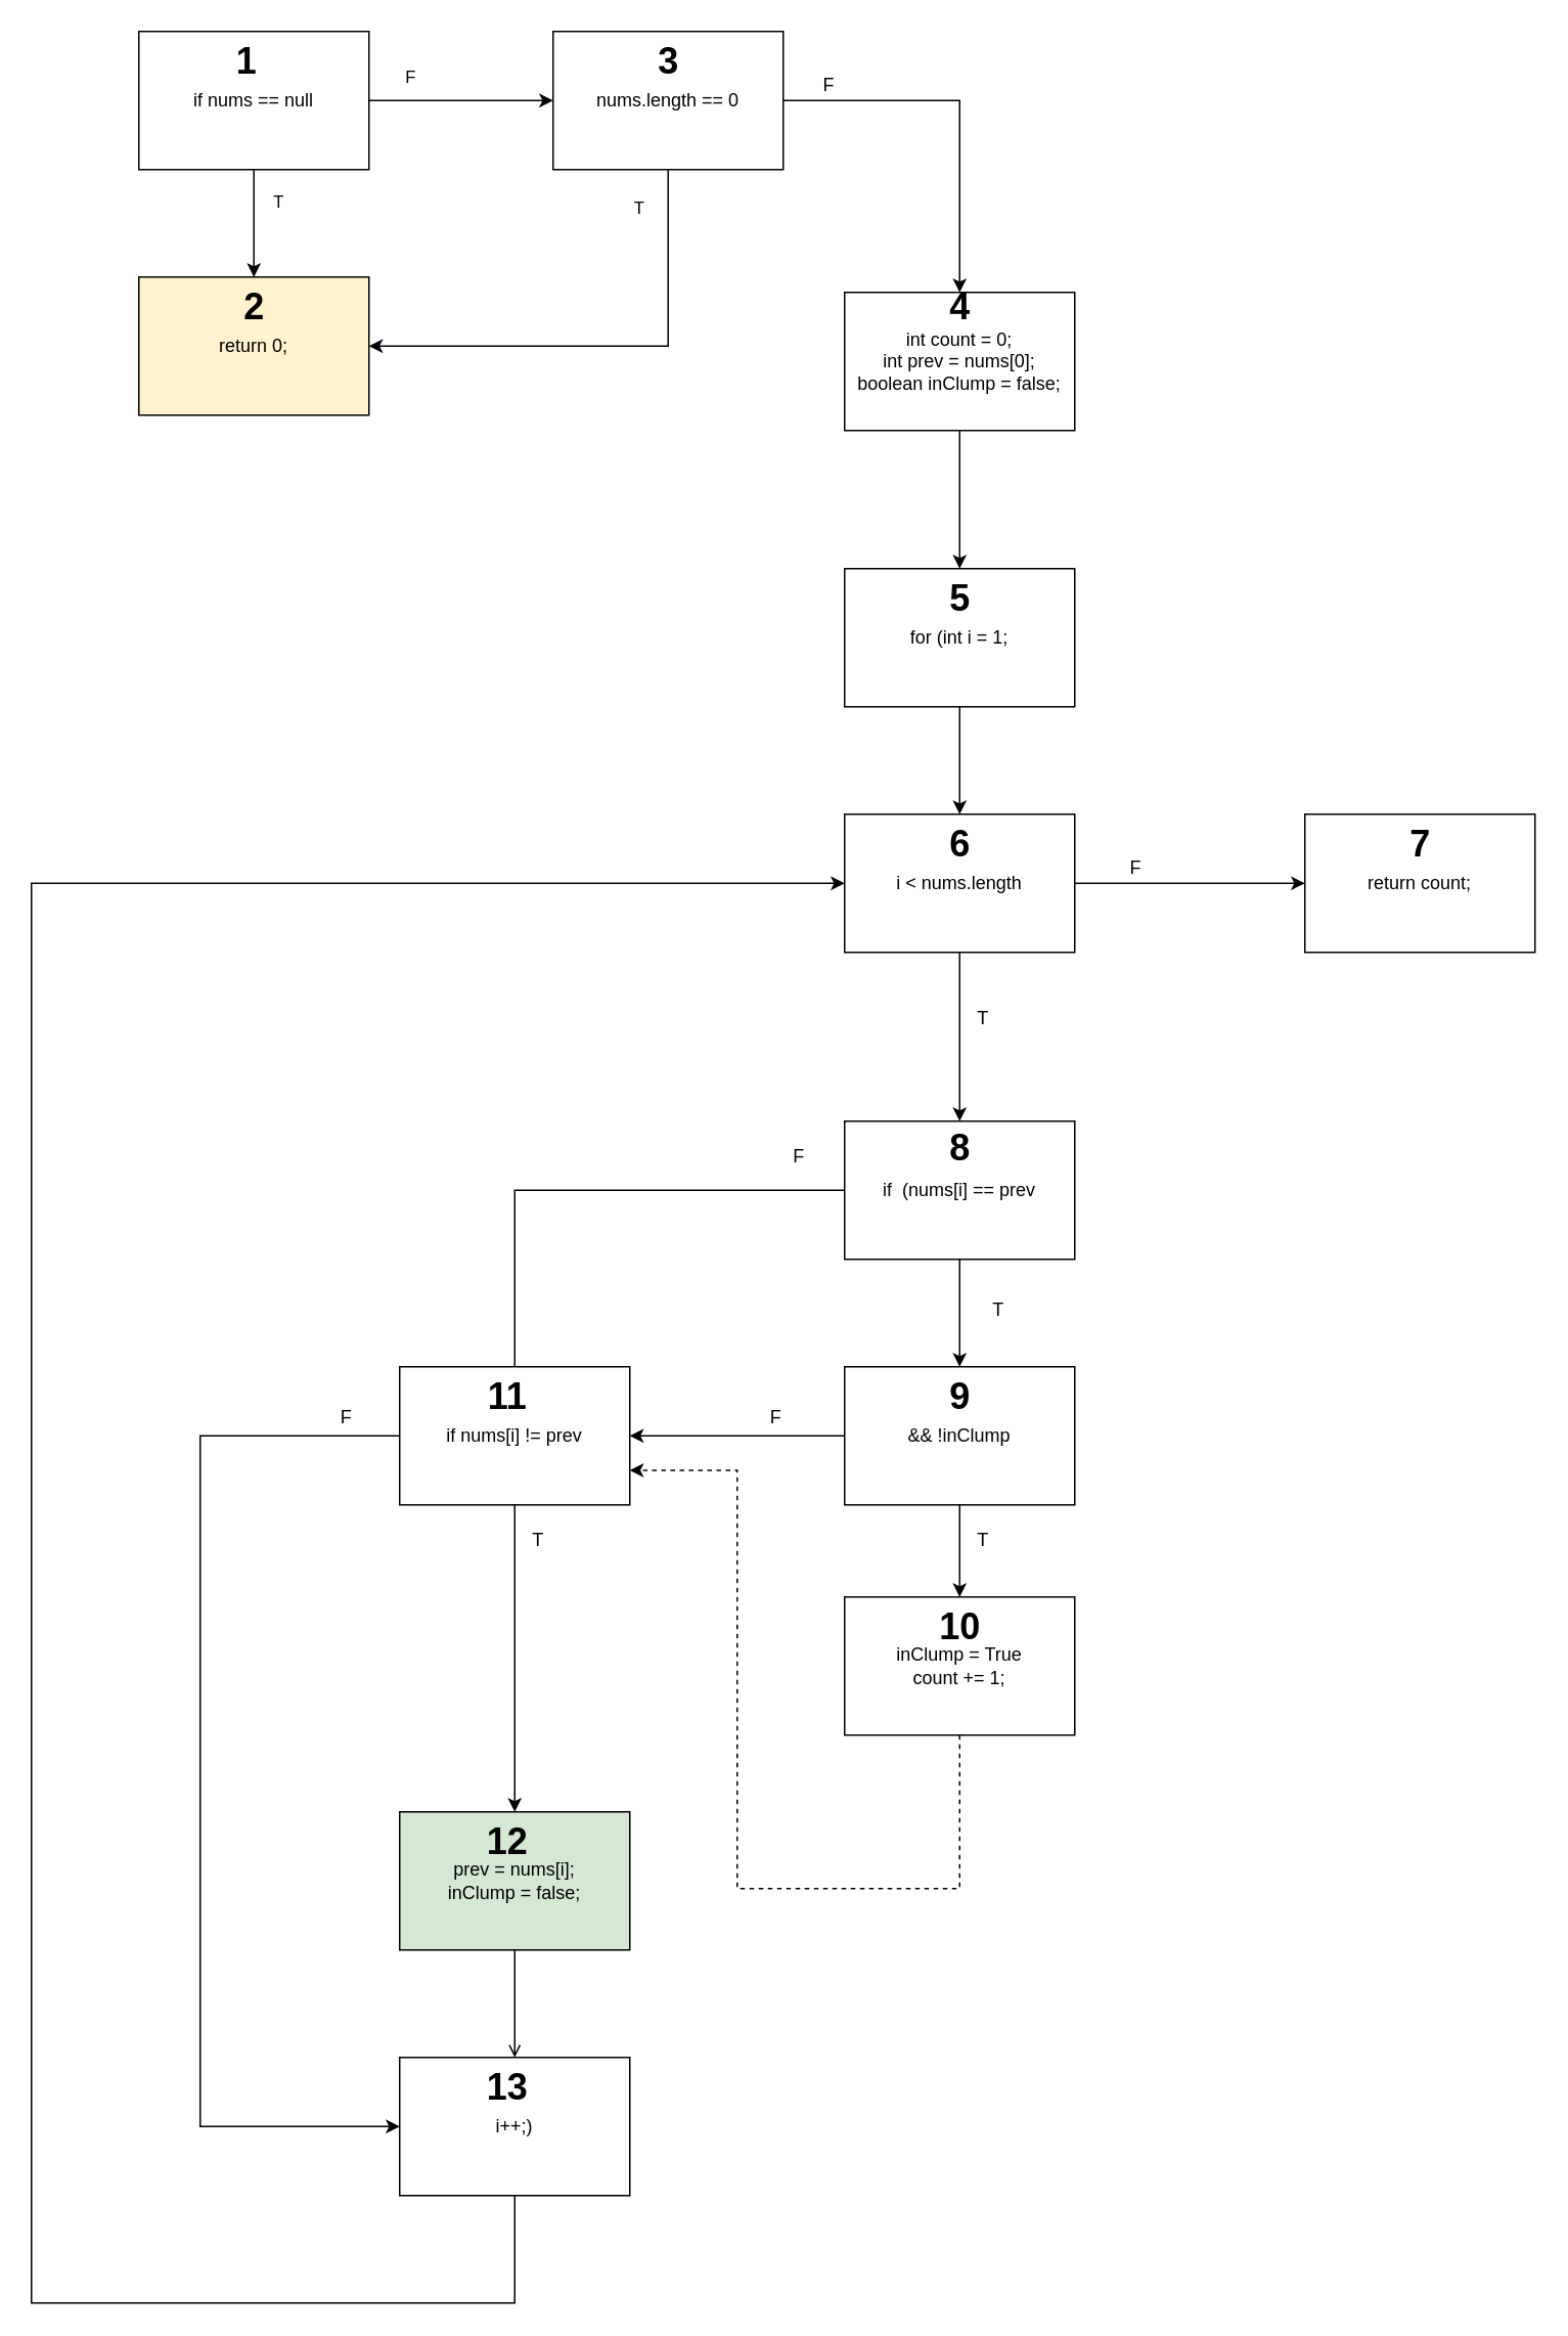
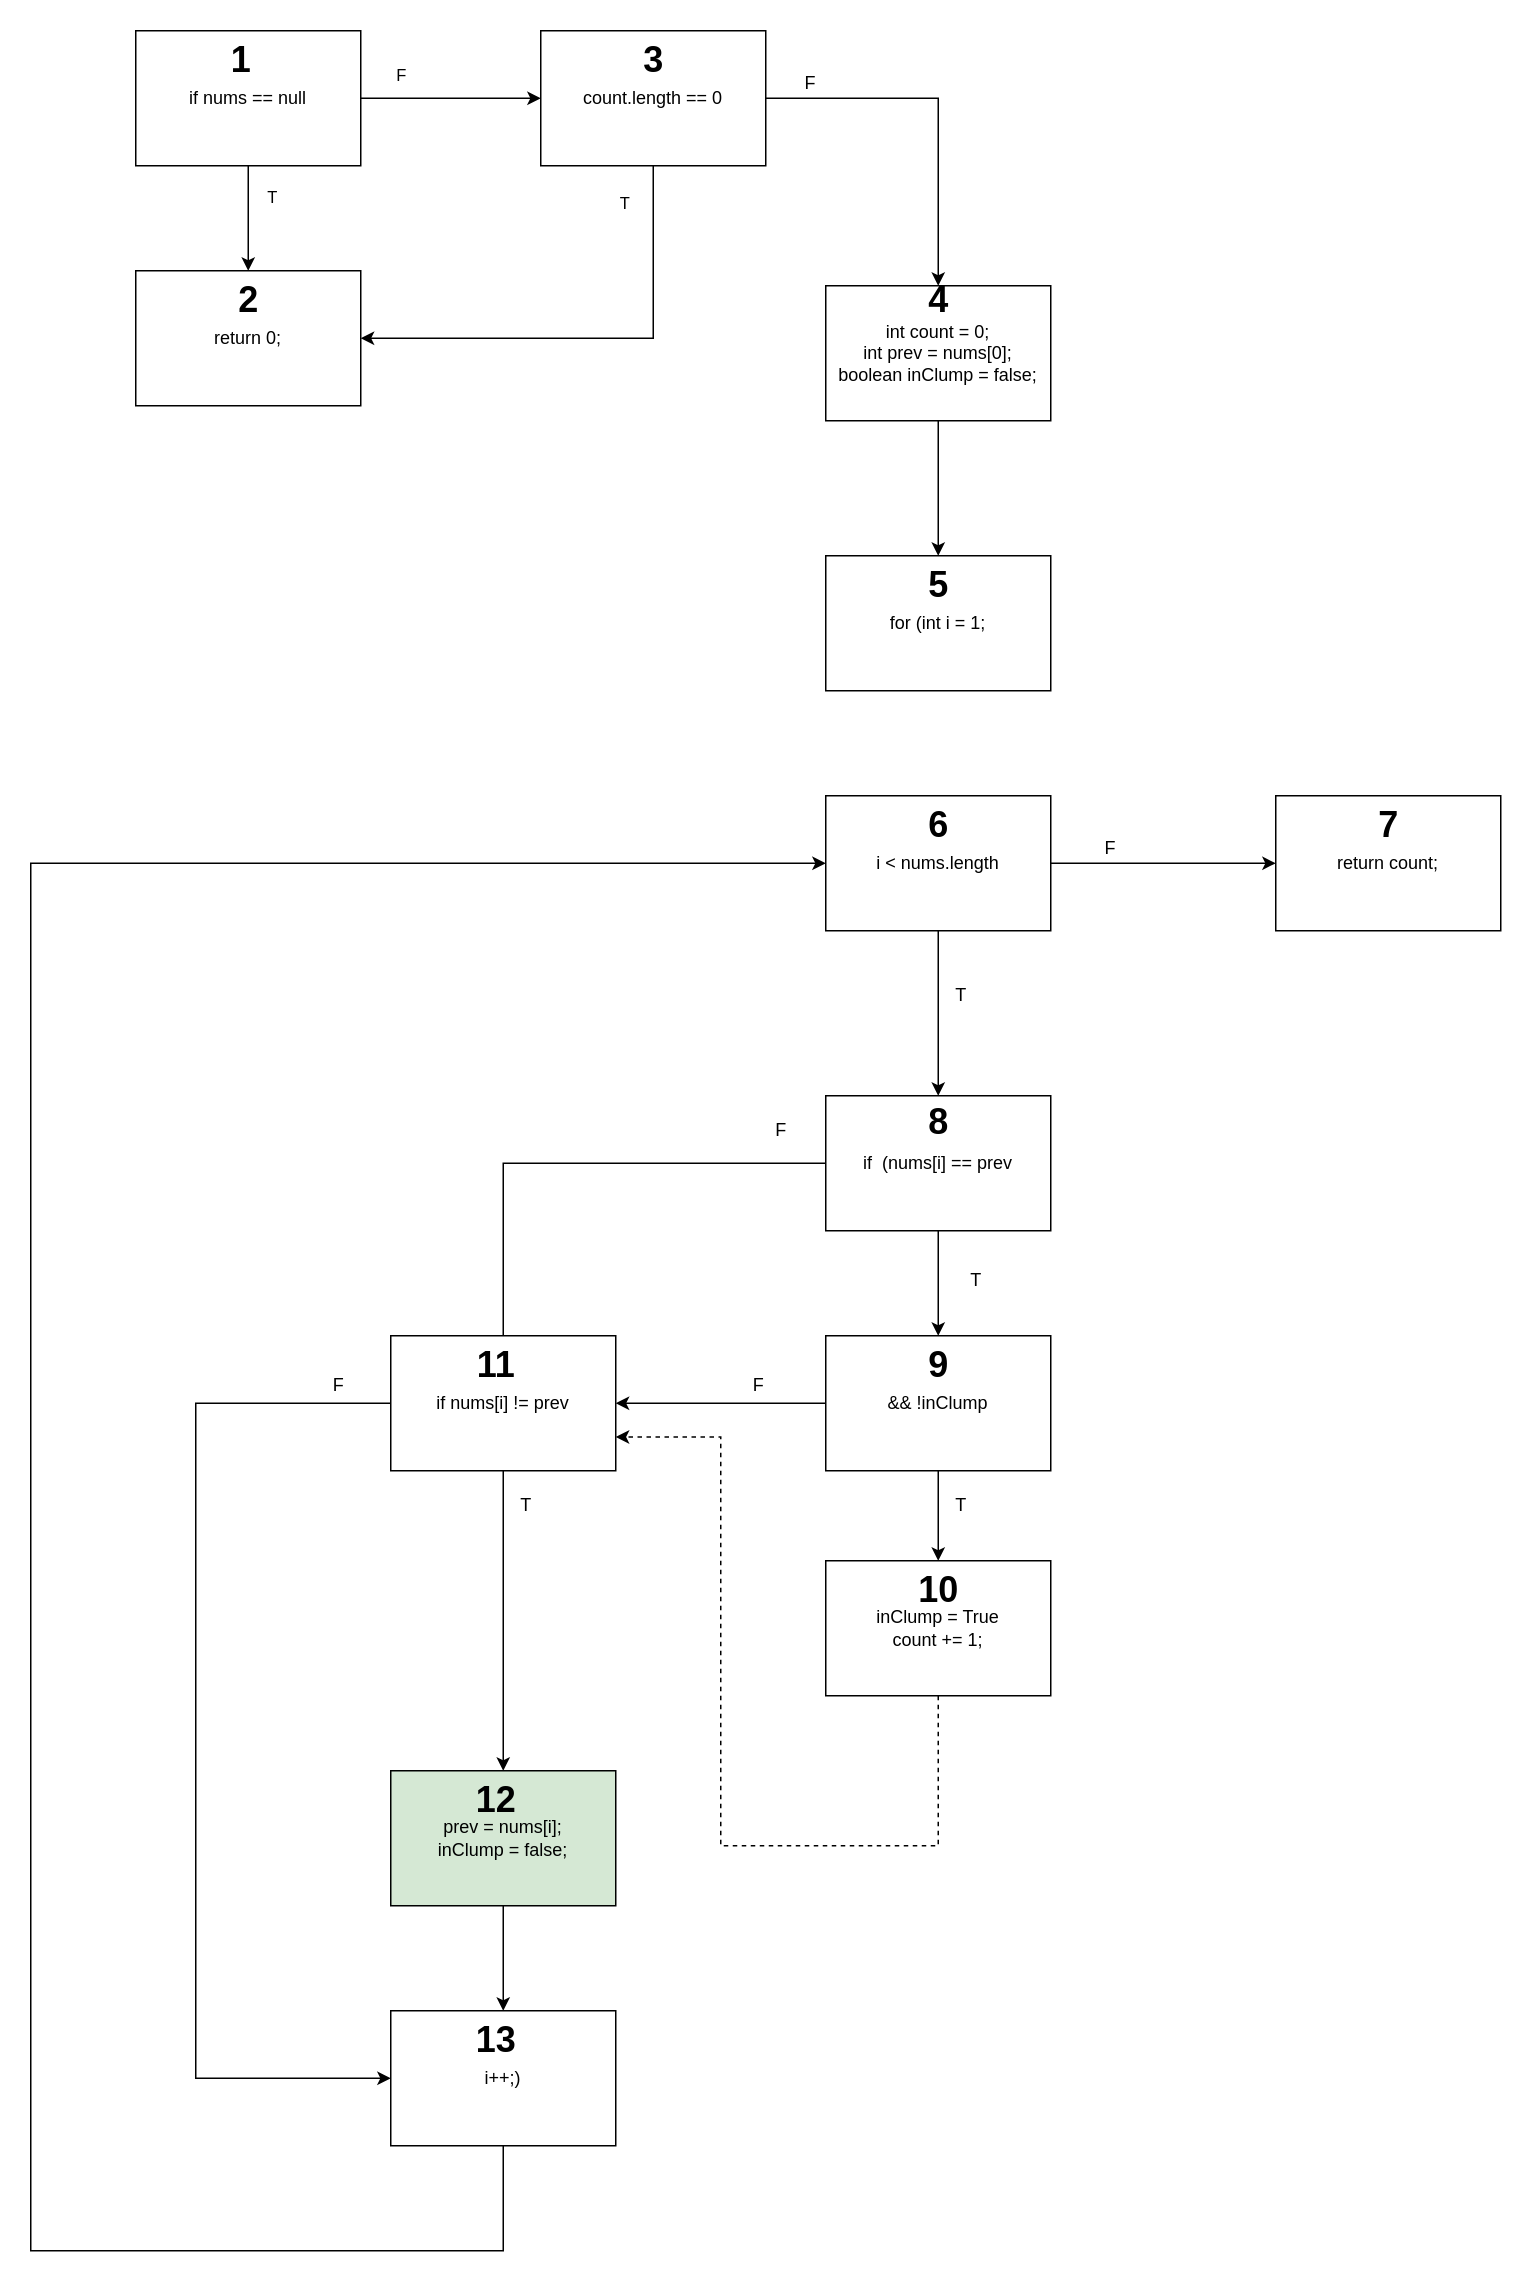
- <mxCell id="9" value="nums.length == 0" style="rounded=0;whiteSpace=wrap;html=1;" parent="1" vertex="1"><mxGeometry x="360" y="20" width="150" height="90" as="geometry" /></mxCell>
+ <mxCell id="9" value="count.length == 0" style="rounded=0;whiteSpace=wrap;html=1;" parent="1" vertex="1"><mxGeometry x="360" y="20" width="150" height="90" as="geometry" /></mxCell>
- <mxCell id="4" value="return 0;" style="rounded=0;whiteSpace=wrap;html=1;fillColor=#fff2cc;" parent="1" vertex="1"><mxGeometry x="90" y="180" width="150" height="90" as="geometry" /></mxCell>
+ <mxCell id="4" value="return 0;" style="rounded=0;whiteSpace=wrap;html=1;" parent="1" vertex="1"><mxGeometry x="90" y="180" width="150" height="90" as="geometry" /></mxCell>
- <mxCell id="15" style="edgeStyle=orthogonalEdgeStyle;rounded=0;orthogonalLoop=1;jettySize=auto;html=1;exitX=0.5;exitY=1;exitDx=0;exitDy=0;entryX=0.5;entryY=0;entryDx=0;entryDy=0;" parent="1" source="16" target="19" edge="1"><mxGeometry relative="1" as="geometry" /></mxCell>
- <mxCell id="38" style="edgeStyle=orthogonalEdgeStyle;rounded=0;orthogonalLoop=1;jettySize=auto;html=1;entryX=0.5;entryY=0;entryDx=0;entryDy=0;endArrow=open;" parent="1" source="39" target="42" edge="1"><mxGeometry relative="1" as="geometry" /></mxCell>
+ <mxCell id="38" style="edgeStyle=orthogonalEdgeStyle;rounded=0;orthogonalLoop=1;jettySize=auto;html=1;entryX=0.5;entryY=0;entryDx=0;entryDy=0;" parent="1" source="39" target="42" edge="1"><mxGeometry relative="1" as="geometry" /></mxCell>
